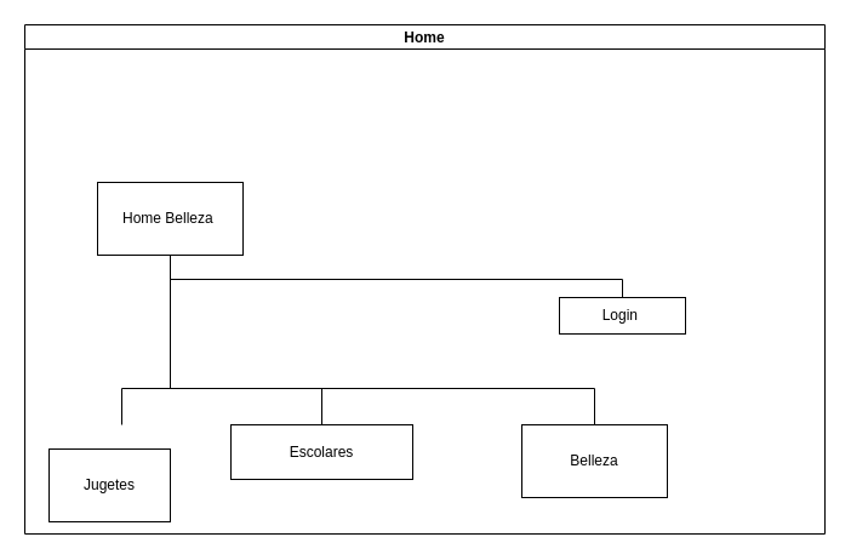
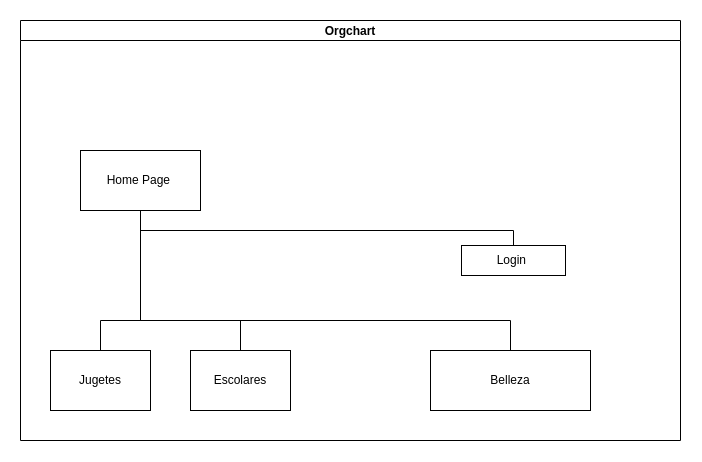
- <mxCell id="2" value="Home" style="swimlane;startSize=20;horizontal=1;containerType=tree;newEdgeStyle={&quot;edgeStyle&quot;:&quot;elbowEdgeStyle&quot;,&quot;startArrow&quot;:&quot;none&quot;,&quot;endArrow&quot;:&quot;none&quot;};" parent="1" vertex="1"><mxGeometry x="20" y="20" width="660" height="420" as="geometry" /></mxCell>
+ <mxCell id="2" value="Orgchart" style="swimlane;startSize=20;horizontal=1;containerType=tree;newEdgeStyle={&quot;edgeStyle&quot;:&quot;elbowEdgeStyle&quot;,&quot;startArrow&quot;:&quot;none&quot;,&quot;endArrow&quot;:&quot;none&quot;};" parent="1" vertex="1"><mxGeometry x="20" y="20" width="660" height="420" as="geometry" /></mxCell>
- <mxCell id="6" value="Home Belleza&amp;nbsp;" style="whiteSpace=wrap;html=1;align=center;treeFolding=1;treeMoving=1;newEdgeStyle={&quot;edgeStyle&quot;:&quot;elbowEdgeStyle&quot;,&quot;startArrow&quot;:&quot;none&quot;,&quot;endArrow&quot;:&quot;none&quot;};" parent="2" vertex="1"><mxGeometry x="60" y="130" width="120" height="60" as="geometry" /></mxCell>
+ <mxCell id="6" value="Home Page&amp;nbsp;" style="whiteSpace=wrap;html=1;align=center;treeFolding=1;treeMoving=1;newEdgeStyle={&quot;edgeStyle&quot;:&quot;elbowEdgeStyle&quot;,&quot;startArrow&quot;:&quot;none&quot;,&quot;endArrow&quot;:&quot;none&quot;};" parent="2" vertex="1"><mxGeometry x="60" y="130" width="120" height="60" as="geometry" /></mxCell>
- <mxCell id="4" value="Escolares" style="whiteSpace=wrap;html=1;align=center;verticalAlign=middle;treeFolding=1;treeMoving=1;newEdgeStyle={&quot;edgeStyle&quot;:&quot;elbowEdgeStyle&quot;,&quot;startArrow&quot;:&quot;none&quot;,&quot;endArrow&quot;:&quot;none&quot;};" parent="2" vertex="1"><mxGeometry x="170" y="330" width="150" height="45" as="geometry" /></mxCell>
+ <mxCell id="4" value="Escolares" style="whiteSpace=wrap;html=1;align=center;verticalAlign=middle;treeFolding=1;treeMoving=1;newEdgeStyle={&quot;edgeStyle&quot;:&quot;elbowEdgeStyle&quot;,&quot;startArrow&quot;:&quot;none&quot;,&quot;endArrow&quot;:&quot;none&quot;};" parent="2" vertex="1"><mxGeometry x="170" y="330" width="100" height="60" as="geometry" /></mxCell>
- <mxCell id="5" value="Belleza" style="whiteSpace=wrap;html=1;align=center;treeFolding=1;treeMoving=1;newEdgeStyle={&quot;edgeStyle&quot;:&quot;elbowEdgeStyle&quot;,&quot;startArrow&quot;:&quot;none&quot;,&quot;endArrow&quot;:&quot;none&quot;};" parent="2" vertex="1"><mxGeometry x="410" y="330" width="120" height="60" as="geometry" /></mxCell>
+ <mxCell id="5" value="Belleza" style="whiteSpace=wrap;html=1;align=center;treeFolding=1;treeMoving=1;newEdgeStyle={&quot;edgeStyle&quot;:&quot;elbowEdgeStyle&quot;,&quot;startArrow&quot;:&quot;none&quot;,&quot;endArrow&quot;:&quot;none&quot;};" parent="2" vertex="1"><mxGeometry x="410" y="330" width="160" height="60" as="geometry" /></mxCell>
- <mxCell id="3" value="Jugetes" style="whiteSpace=wrap;html=1;align=center;verticalAlign=middle;treeFolding=1;treeMoving=1;newEdgeStyle={&quot;edgeStyle&quot;:&quot;elbowEdgeStyle&quot;,&quot;startArrow&quot;:&quot;none&quot;,&quot;endArrow&quot;:&quot;none&quot;};" parent="2" vertex="1"><mxGeometry x="20" y="350" width="100" height="60" as="geometry" /></mxCell>
+ <mxCell id="3" value="Jugetes" style="whiteSpace=wrap;html=1;align=center;verticalAlign=middle;treeFolding=1;treeMoving=1;newEdgeStyle={&quot;edgeStyle&quot;:&quot;elbowEdgeStyle&quot;,&quot;startArrow&quot;:&quot;none&quot;,&quot;endArrow&quot;:&quot;none&quot;};" parent="2" vertex="1"><mxGeometry x="30" y="330" width="100" height="60" as="geometry" /></mxCell>
